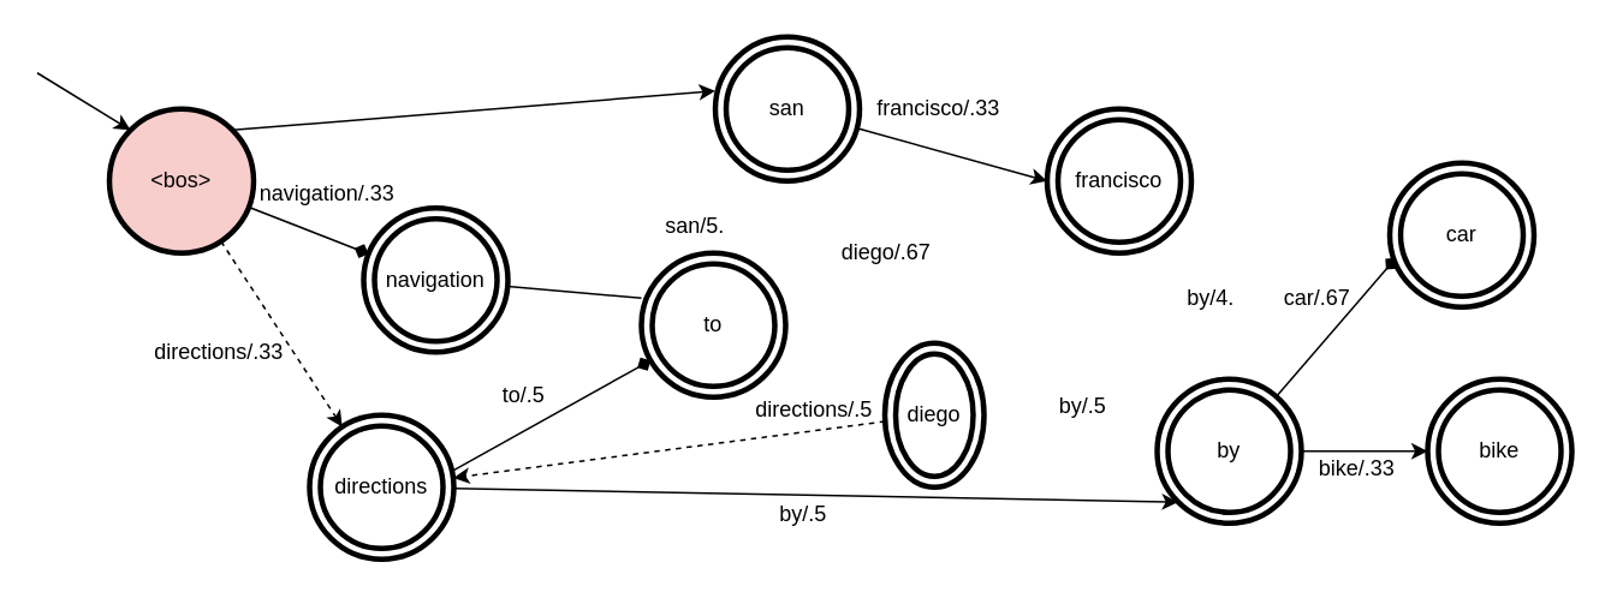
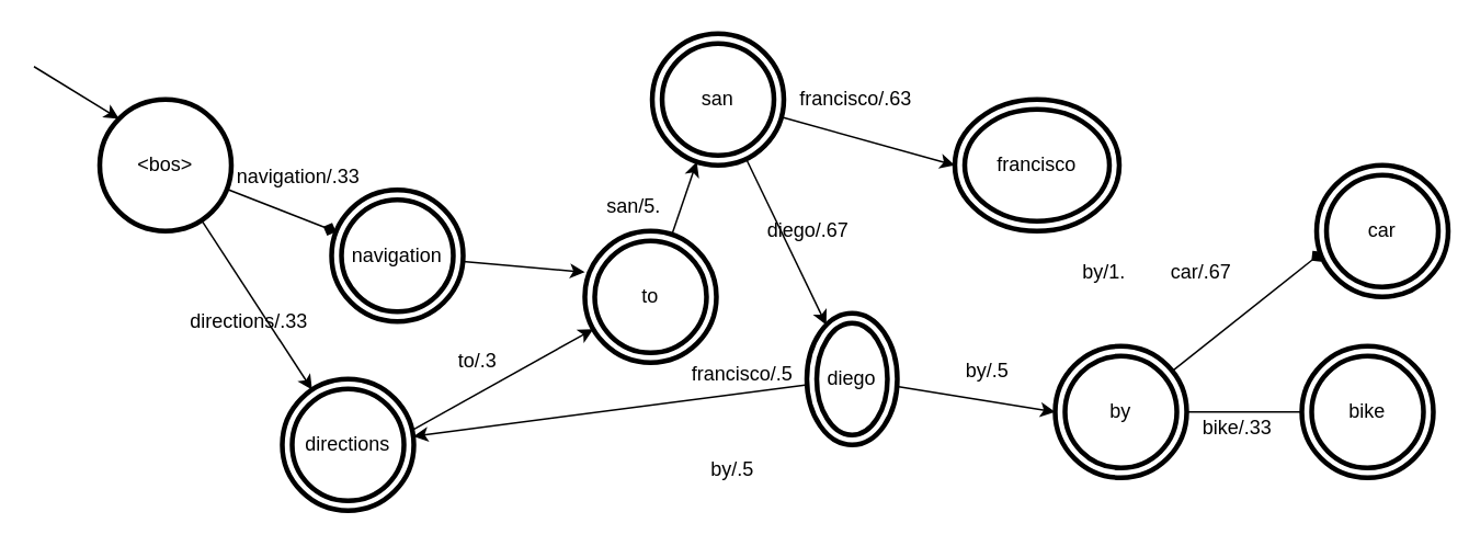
- <mxCell id="30" value="francisco/.33" style="text;html=1;strokeColor=none;fillColor=none;align=center;verticalAlign=middle;whiteSpace=wrap;rounded=0;imageAspect=1;" vertex="1" parent="1"><mxGeometry x="490" y="45" width="60" height="30" as="geometry" /></mxCell>
+ <mxCell id="30" value="francisco/.63" style="text;html=1;strokeColor=none;fillColor=none;align=center;verticalAlign=middle;whiteSpace=wrap;rounded=0;imageAspect=1;" vertex="1" parent="1"><mxGeometry x="490" y="45" width="60" height="30" as="geometry" /></mxCell>
- <mxCell id="16" value="" style="endArrow=classic;html=1;rounded=1;exitX=1;exitY=0;exitDx=0;exitDy=0;entryX=0;entryY=0.375;entryDx=0;entryDy=0;elbow=vertical;entryPerimeter=0;" edge="1" parent="1" source="5" target="13"><mxGeometry width="50" height="50" relative="1" as="geometry"><mxPoint x="340" y="310" as="sourcePoint" /><mxPoint x="390" y="260" as="targetPoint" /></mxGeometry></mxCell>
- <mxCell id="5" value="&amp;lt;bos&amp;gt;" style="ellipse;whiteSpace=wrap;html=1;aspect=fixed;strokeWidth=3;fillColor=#f8cecc;" vertex="1" parent="1"><mxGeometry x="60" y="60" width="80" height="80" as="geometry" /></mxCell>
+ <mxCell id="5" value="&amp;lt;bos&amp;gt;" style="ellipse;whiteSpace=wrap;html=1;aspect=fixed;strokeWidth=3;" vertex="1" parent="1"><mxGeometry x="60" y="60" width="80" height="80" as="geometry" /></mxCell>
- <mxCell id="20" value="francisco" style="ellipse;shape=doubleEllipse;whiteSpace=wrap;html=1;aspect=fixed;strokeWidth=3;" vertex="1" parent="1"><mxGeometry x="580" y="60" width="80" height="80" as="geometry" /></mxCell>
+ <mxCell id="20" value="francisco" style="ellipse;shape=doubleEllipse;whiteSpace=wrap;html=1;aspect=fixed;strokeWidth=3;" vertex="1" parent="1"><mxGeometry x="580" y="60" width="100" height="80" as="geometry" /></mxCell>
+ <mxCell id="14" style="edgeStyle=none;rounded=1;orthogonalLoop=1;jettySize=auto;html=1;" edge="1" parent="1" source="15" target="13"><mxGeometry relative="1" as="geometry" /></mxCell>
- <mxCell id="24" value="car" style="ellipse;shape=doubleEllipse;whiteSpace=wrap;html=1;aspect=fixed;strokeWidth=3;" vertex="1" parent="1"><mxGeometry x="770" y="90" width="80" height="80" as="geometry" /></mxCell>
+ <mxCell id="24" value="car" style="ellipse;shape=doubleEllipse;whiteSpace=wrap;html=1;aspect=fixed;strokeWidth=3;" vertex="1" parent="1"><mxGeometry x="800" y="100" width="80" height="80" as="geometry" /></mxCell>
+ <mxCell id="11" style="edgeStyle=none;rounded=1;orthogonalLoop=1;jettySize=auto;html=1;" edge="1" parent="1" source="13" target="19"><mxGeometry relative="1" as="geometry" /></mxCell>
- <mxCell id="6" style="rounded=1;orthogonalLoop=1;jettySize=auto;elbow=vertical;html=1;entryX=0;entryY=0.313;entryDx=0;entryDy=0;entryPerimeter=0;endArrow=none;" edge="1" parent="1" source="7" target="15"><mxGeometry relative="1" as="geometry" /></mxCell>
+ <mxCell id="6" style="rounded=1;orthogonalLoop=1;jettySize=auto;elbow=vertical;html=1;entryX=0;entryY=0.313;entryDx=0;entryDy=0;entryPerimeter=0;" edge="1" parent="1" source="7" target="15"><mxGeometry relative="1" as="geometry" /></mxCell>
- <mxCell id="35" value="by/4." style="text;html=1;strokeColor=none;fillColor=none;align=center;verticalAlign=middle;whiteSpace=wrap;rounded=0;imageAspect=1;" vertex="1" parent="1"><mxGeometry x="641" y="150" width="60" height="30" as="geometry" /></mxCell>
+ <mxCell id="35" value="by/1." style="text;html=1;strokeColor=none;fillColor=none;align=center;verticalAlign=middle;whiteSpace=wrap;rounded=0;imageAspect=1;" vertex="1" parent="1"><mxGeometry x="641" y="150" width="60" height="30" as="geometry" /></mxCell>
- <mxCell id="3" style="edgeStyle=none;rounded=0;orthogonalLoop=1;jettySize=auto;html=1;dashed=1;" edge="1" parent="1" source="5" target="10"><mxGeometry relative="1" as="geometry" /></mxCell>
+ <mxCell id="3" style="edgeStyle=none;rounded=0;orthogonalLoop=1;jettySize=auto;html=1;" edge="1" parent="1" source="5" target="10"><mxGeometry relative="1" as="geometry" /></mxCell>
- <mxCell id="27" value="directions/.33" style="text;html=1;strokeColor=none;fillColor=none;align=center;verticalAlign=middle;whiteSpace=wrap;rounded=0;imageAspect=1;" vertex="1" parent="1"><mxGeometry x="91" y="180" width="60" height="30" as="geometry" /></mxCell>
+ <mxCell id="27" value="directions/.33" style="text;html=1;strokeColor=none;fillColor=none;align=center;verticalAlign=middle;whiteSpace=wrap;rounded=0;imageAspect=1;" vertex="1" parent="1"><mxGeometry x="121" y="180" width="60" height="30" as="geometry" /></mxCell>
- <mxCell id="8" style="edgeStyle=none;rounded=0;orthogonalLoop=1;jettySize=auto;html=1;exitX=0.988;exitY=0.388;exitDx=0;exitDy=0;exitPerimeter=0;endArrow=diamond;" edge="1" parent="1" source="10" target="15"><mxGeometry relative="1" as="geometry" /></mxCell>
+ <mxCell id="8" style="edgeStyle=none;rounded=0;orthogonalLoop=1;jettySize=auto;html=1;exitX=0.988;exitY=0.388;exitDx=0;exitDy=0;exitPerimeter=0;" edge="1" parent="1" source="10" target="15"><mxGeometry relative="1" as="geometry" /></mxCell>
- <mxCell id="33" value="to/.5" style="text;html=1;strokeColor=none;fillColor=none;align=center;verticalAlign=middle;whiteSpace=wrap;rounded=0;imageAspect=1;" vertex="1" parent="1"><mxGeometry x="260" y="204" width="60" height="30" as="geometry" /></mxCell>
+ <mxCell id="33" value="to/.3" style="text;html=1;strokeColor=none;fillColor=none;align=center;verticalAlign=middle;whiteSpace=wrap;rounded=0;imageAspect=1;" vertex="1" parent="1"><mxGeometry x="260" y="204" width="60" height="30" as="geometry" /></mxCell>
- <mxCell id="32" value="directions/.5" style="text;html=1;strokeColor=none;fillColor=none;align=center;verticalAlign=middle;whiteSpace=wrap;rounded=0;imageAspect=1;" vertex="1" parent="1"><mxGeometry x="421" y="212" width="60" height="30" as="geometry" /></mxCell>
+ <mxCell id="32" value="francisco/.5" style="text;html=1;strokeColor=none;fillColor=none;align=center;verticalAlign=middle;whiteSpace=wrap;rounded=0;imageAspect=1;" vertex="1" parent="1"><mxGeometry x="421" y="212" width="60" height="30" as="geometry" /></mxCell>
+ <mxCell id="17" style="edgeStyle=none;rounded=1;orthogonalLoop=1;jettySize=auto;html=1;entryX=0;entryY=0.5;entryDx=0;entryDy=0;" edge="1" parent="1" source="19" target="23"><mxGeometry relative="1" as="geometry" /></mxCell>
- <mxCell id="18" style="edgeStyle=none;rounded=1;orthogonalLoop=1;jettySize=auto;html=1;dashed=1;" edge="1" parent="1" source="19" target="10"><mxGeometry relative="1" as="geometry" /></mxCell>
+ <mxCell id="18" style="edgeStyle=none;rounded=1;orthogonalLoop=1;jettySize=auto;html=1;" edge="1" parent="1" source="19" target="10"><mxGeometry relative="1" as="geometry" /></mxCell>
- <mxCell id="22" style="edgeStyle=none;rounded=1;orthogonalLoop=1;jettySize=auto;html=1;" edge="1" parent="1" source="23" target="25"><mxGeometry relative="1" as="geometry" /></mxCell>
+ <mxCell id="22" style="edgeStyle=none;rounded=1;orthogonalLoop=1;jettySize=auto;html=1;endArrow=none;" edge="1" parent="1" source="23" target="25"><mxGeometry relative="1" as="geometry" /></mxCell>
- <mxCell id="9" style="rounded=1;orthogonalLoop=1;jettySize=auto;html=1;entryX=0;entryY=1;entryDx=0;entryDy=0;elbow=vertical;" edge="1" parent="1" source="10" target="23"><mxGeometry relative="1" as="geometry" /></mxCell>
